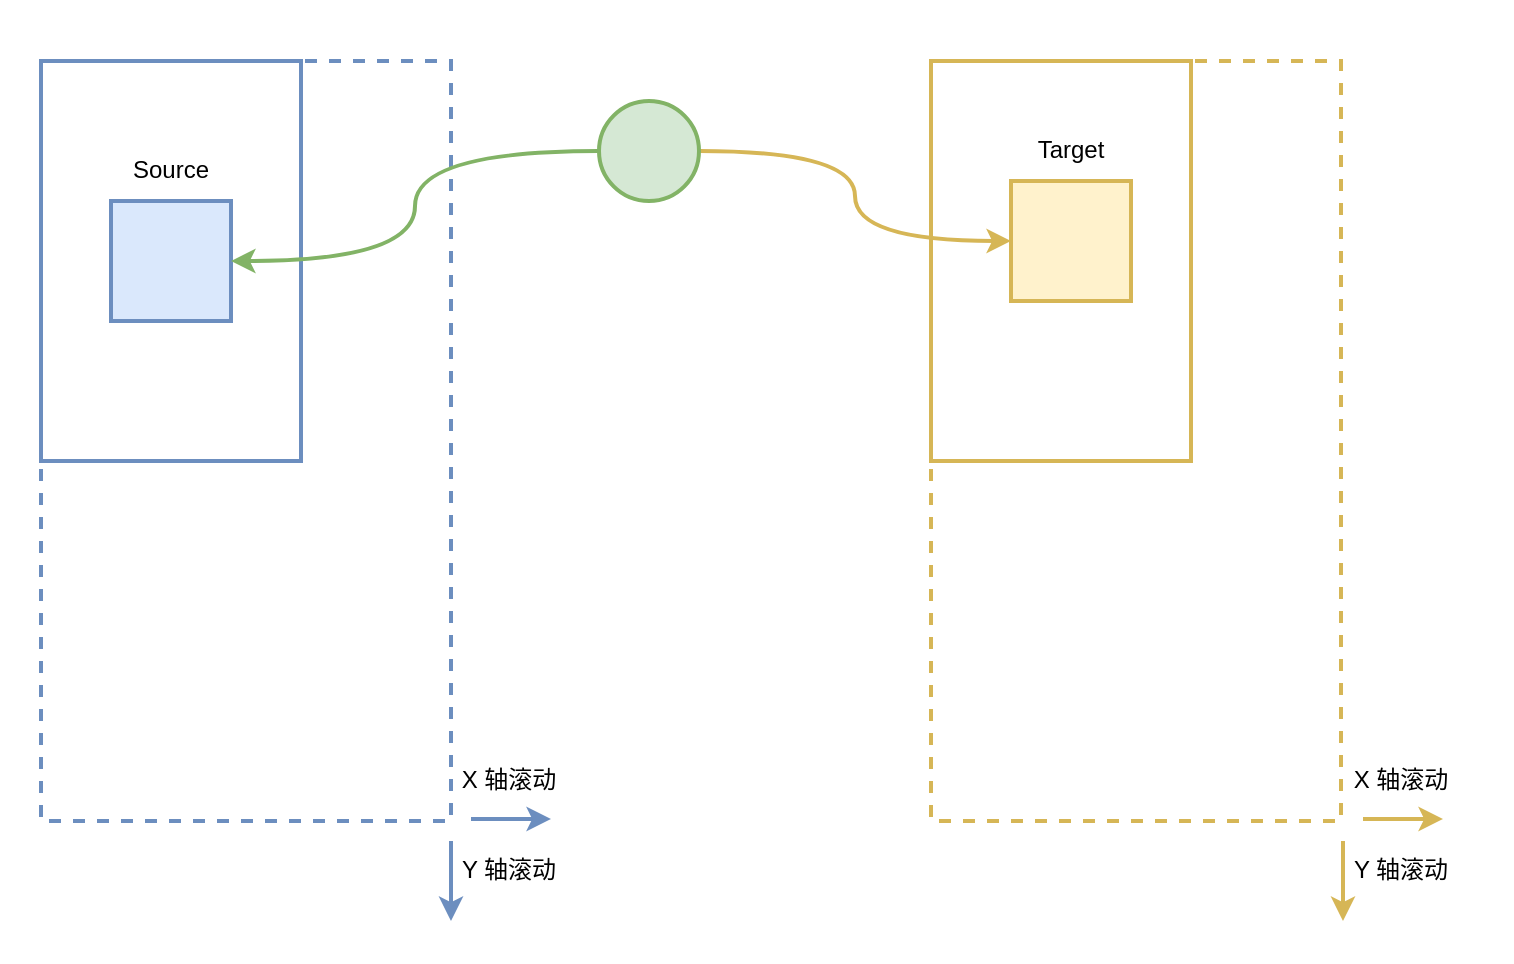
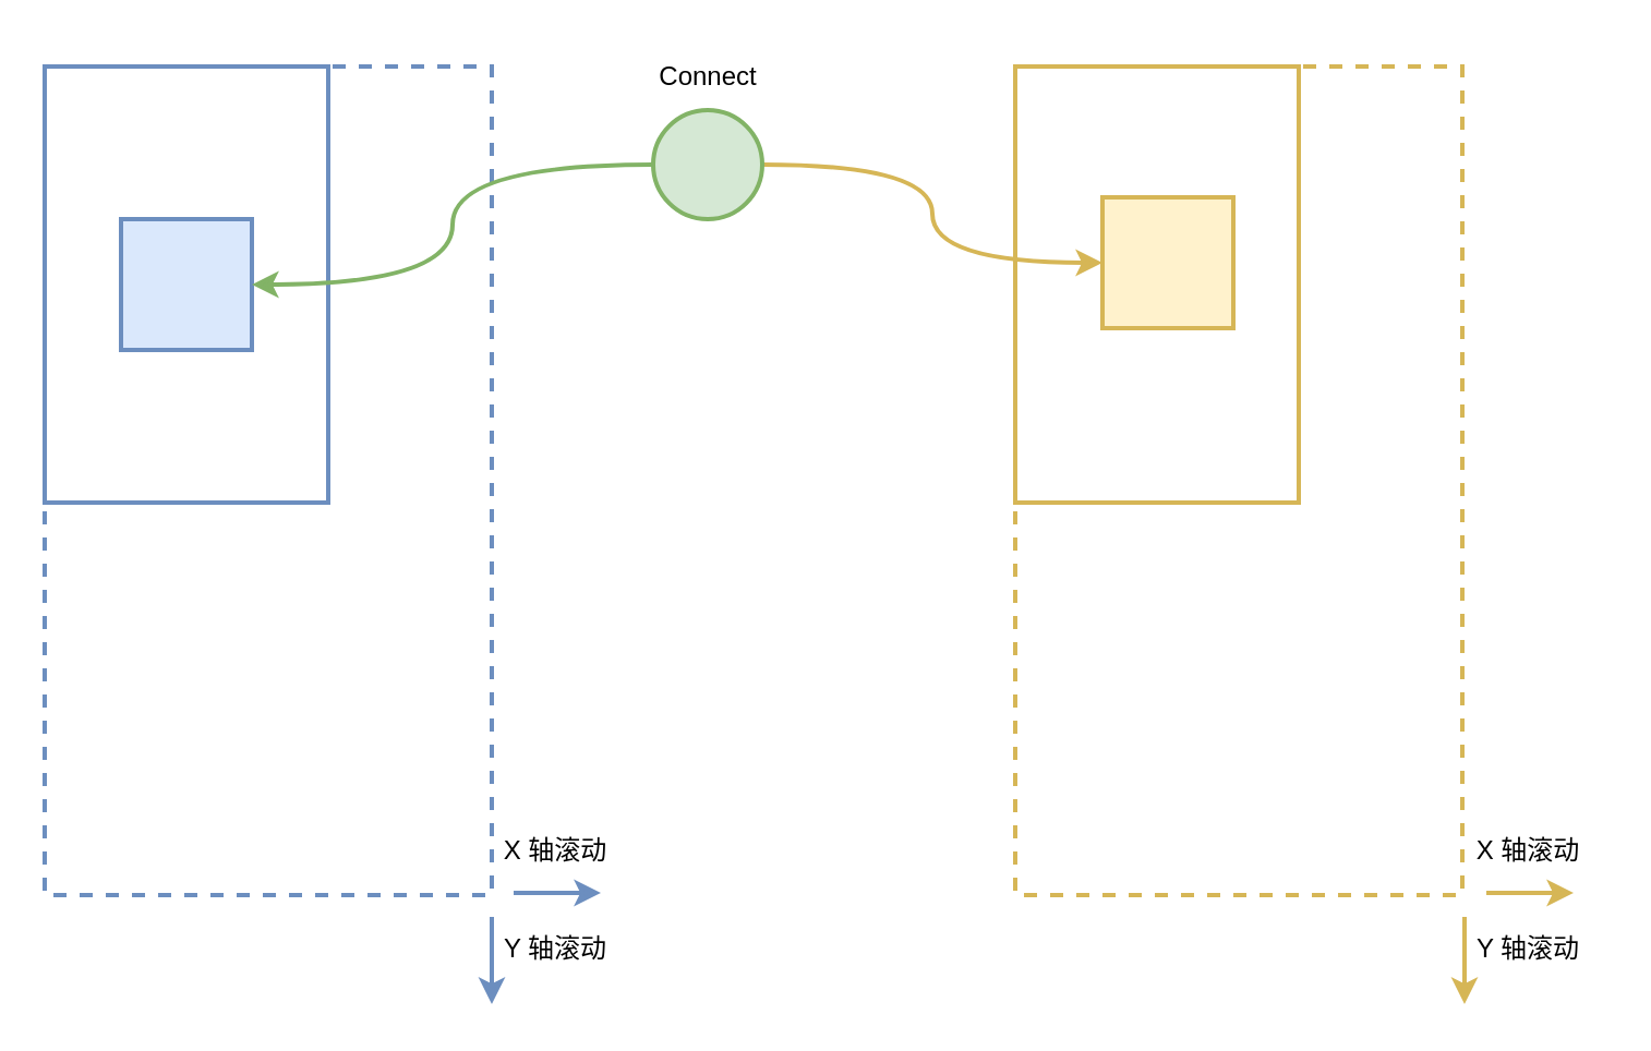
+ <mxCell id="13" value="Connect" style="text;html=1;align=center;verticalAlign=middle;resizable=0;points=[];autosize=1;strokeColor=none;fillColor=none;" vertex="1" parent="1"><mxGeometry x="289" y="20" width="70" height="30" as="geometry" /></mxCell>
- <mxCell id="12" value="Target" style="text;html=1;align=center;verticalAlign=middle;resizable=0;points=[];autosize=1;strokeColor=none;fillColor=none;" vertex="1" parent="1"><mxGeometry x="505" y="60" width="60" height="30" as="geometry" /></mxCell>
- <mxCell id="11" value="Source" style="text;html=1;align=center;verticalAlign=middle;resizable=0;points=[];autosize=1;strokeColor=none;fillColor=none;" vertex="1" parent="1"><mxGeometry x="55" y="70" width="60" height="30" as="geometry" /></mxCell>
